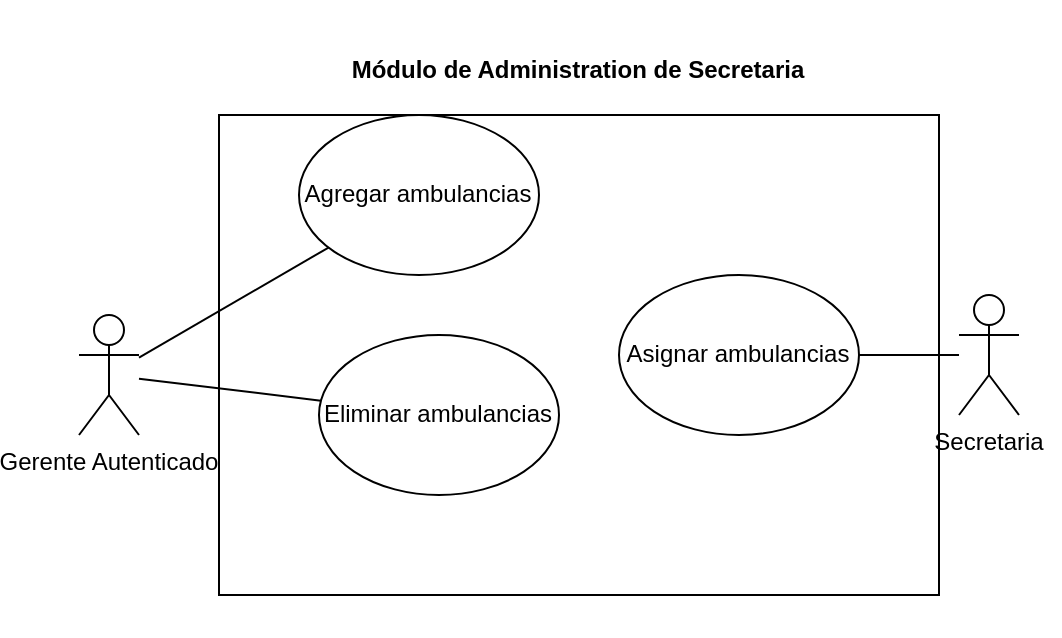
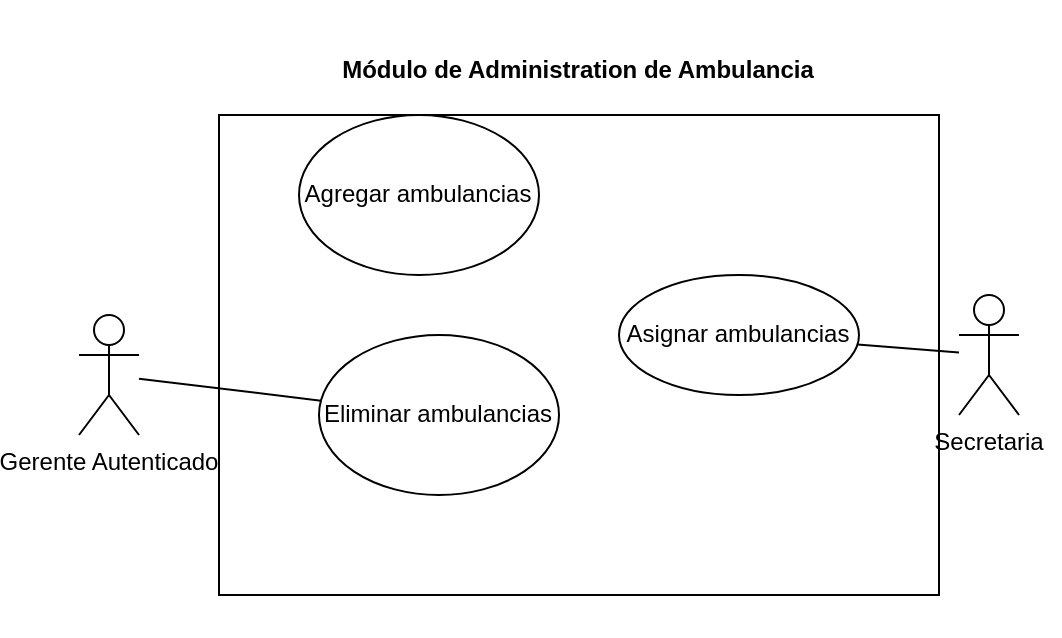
- <mxCell id="6" value="&lt;b&gt;Módulo de Administration&amp;nbsp;de Secretaria&lt;/b&gt;" style="text;html=1;strokeColor=none;fillColor=none;align=center;verticalAlign=middle;whiteSpace=wrap;rounded=0;" vertex="1" parent="1"><mxGeometry x="150" y="20" width="240" height="30" as="geometry" /></mxCell>
+ <mxCell id="6" value="&lt;b&gt;Módulo de Administration&amp;nbsp;de Ambulancia&lt;/b&gt;" style="text;html=1;strokeColor=none;fillColor=none;align=center;verticalAlign=middle;whiteSpace=wrap;rounded=0;" vertex="1" parent="1"><mxGeometry x="150" y="20" width="240" height="30" as="geometry" /></mxCell>
- <mxCell id="3" style="rounded=0;orthogonalLoop=1;jettySize=auto;html=1;endArrow=none;endFill=0;" edge="1" parent="1" source="5" target="7"><mxGeometry relative="1" as="geometry" /></mxCell>
- <mxCell id="9" value="Asignar ambulancias" style="ellipse;whiteSpace=wrap;html=1;" vertex="1" parent="1"><mxGeometry x="290" y="137" width="120" height="80" as="geometry" /></mxCell>
+ <mxCell id="9" value="Asignar ambulancias" style="ellipse;whiteSpace=wrap;html=1;" vertex="1" parent="1"><mxGeometry x="290" y="137" width="120" height="60" as="geometry" /></mxCell>
